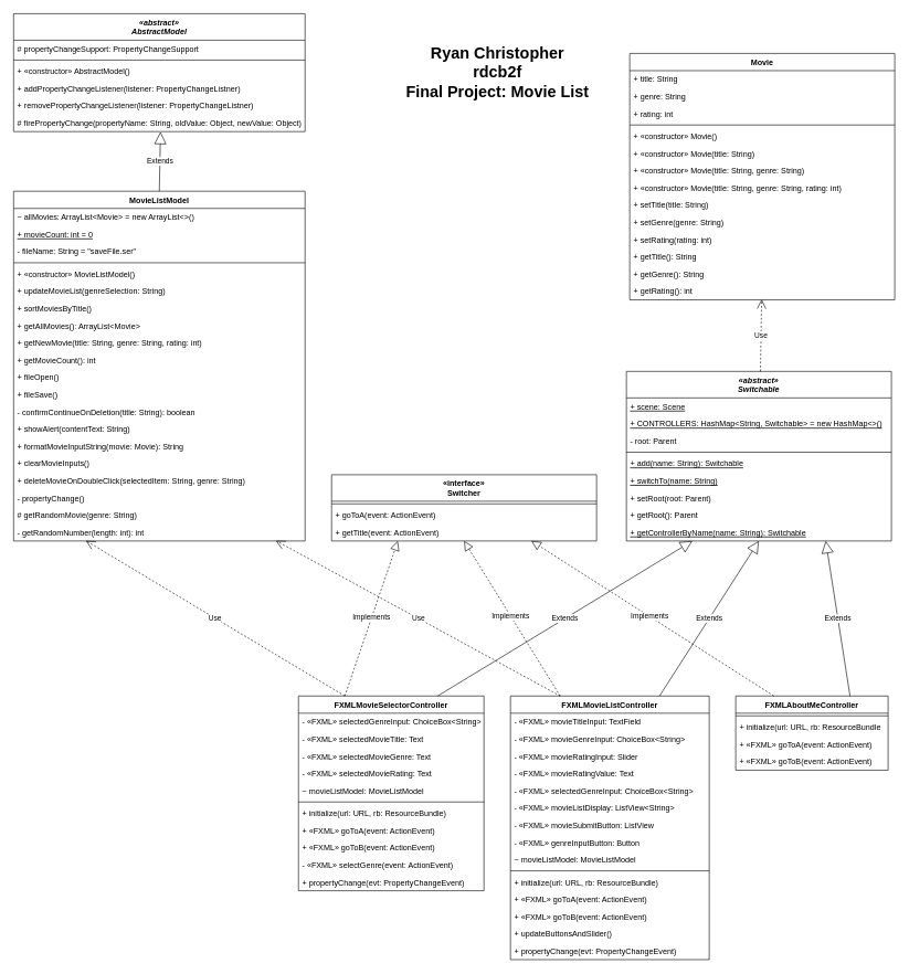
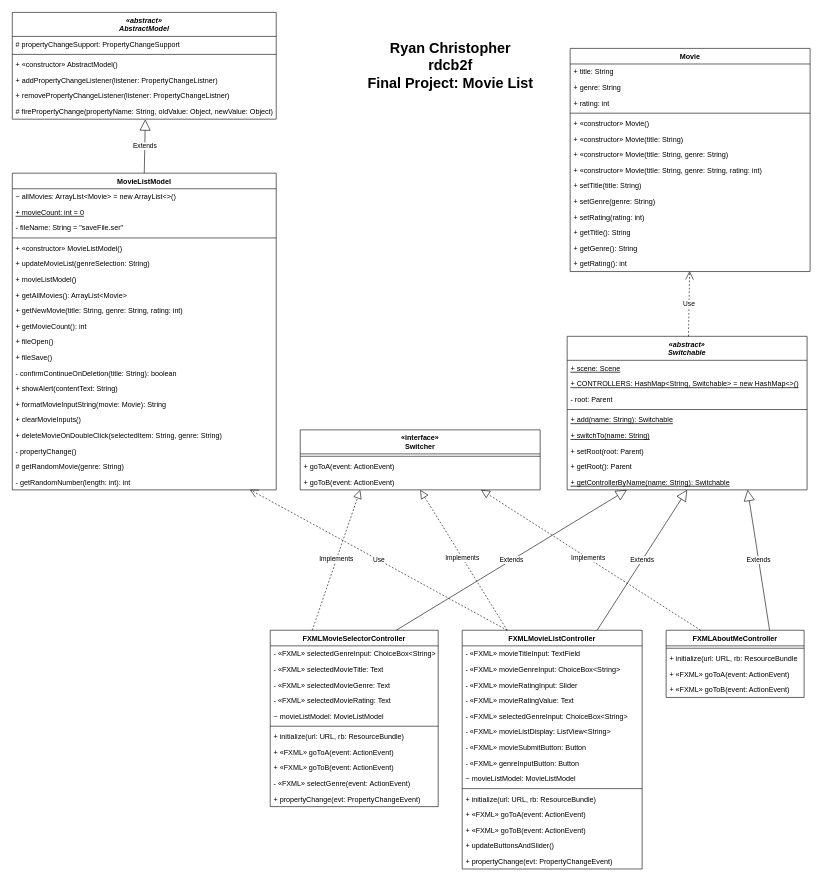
- <mxCell id="16" value="+ sortMoviesByTitle()" style="text;strokeColor=none;fillColor=none;align=left;verticalAlign=top;spacingLeft=4;spacingRight=4;overflow=hidden;rotatable=0;points=[[0,0.5],[1,0.5]];portConstraint=eastwest;" vertex="1" parent="9"><mxGeometry y="164" width="440" height="26" as="geometry" /></mxCell>
+ <mxCell id="16" value="+ movieListModel()" style="text;strokeColor=none;fillColor=none;align=left;verticalAlign=top;spacingLeft=4;spacingRight=4;overflow=hidden;rotatable=0;points=[[0,0.5],[1,0.5]];portConstraint=eastwest;" vertex="1" parent="9"><mxGeometry y="164" width="440" height="26" as="geometry" /></mxCell>
- <mxCell id="76" value="+ getTitle(event: ActionEvent)" style="text;strokeColor=none;fillColor=none;align=left;verticalAlign=top;spacingLeft=4;spacingRight=4;overflow=hidden;rotatable=0;points=[[0,0.5],[1,0.5]];portConstraint=eastwest;" vertex="1" parent="73"><mxGeometry y="74" width="400" height="26" as="geometry" /></mxCell>
+ <mxCell id="76" value="+ goToB(event: ActionEvent)" style="text;strokeColor=none;fillColor=none;align=left;verticalAlign=top;spacingLeft=4;spacingRight=4;overflow=hidden;rotatable=0;points=[[0,0.5],[1,0.5]];portConstraint=eastwest;" vertex="1" parent="73"><mxGeometry y="74" width="400" height="26" as="geometry" /></mxCell>
- <mxCell id="101" value="Use" style="endArrow=open;endSize=12;dashed=1;html=1;entryX=0.248;entryY=0.984;entryDx=0;entryDy=0;entryPerimeter=0;exitX=0.25;exitY=0;exitDx=0;exitDy=0;" edge="1" parent="1" source="46" target="29"><mxGeometry width="160" relative="1" as="geometry"><mxPoint x="130" y="970" as="sourcePoint" /><mxPoint x="290" y="970" as="targetPoint" /></mxGeometry></mxCell>
- <mxCell id="37" value="- «FXML» movieSubmitButton: ListView" style="text;strokeColor=none;fillColor=none;align=left;verticalAlign=top;spacingLeft=4;spacingRight=4;overflow=hidden;rotatable=0;points=[[0,0.5],[1,0.5]];portConstraint=eastwest;" vertex="1" parent="30"><mxGeometry y="182" width="300" height="26" as="geometry" /></mxCell>
+ <mxCell id="37" value="- «FXML» movieSubmitButton: Button" style="text;strokeColor=none;fillColor=none;align=left;verticalAlign=top;spacingLeft=4;spacingRight=4;overflow=hidden;rotatable=0;points=[[0,0.5],[1,0.5]];portConstraint=eastwest;" vertex="1" parent="30"><mxGeometry y="182" width="300" height="26" as="geometry" /></mxCell>
